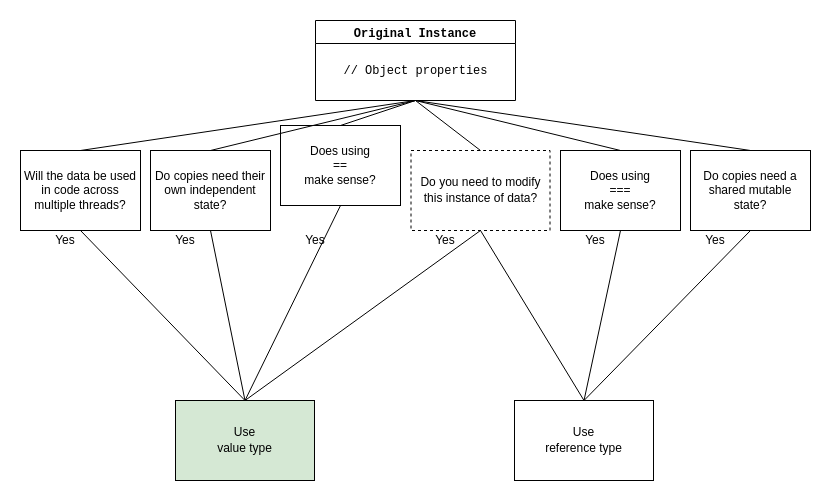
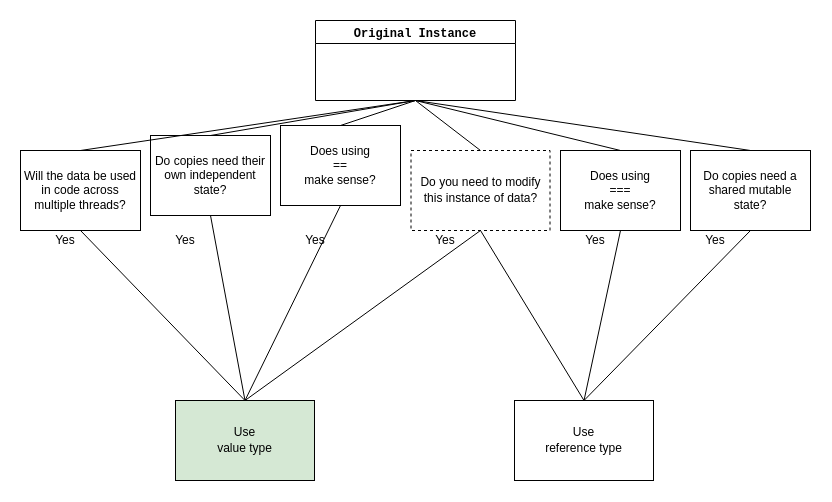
- <mxCell id="3" value="&lt;font face=&quot;Courier New&quot;&gt;// Object properties&lt;/font&gt;" style="text;html=1;align=center;verticalAlign=middle;resizable=0;points=[];autosize=1;strokeColor=none;" vertex="1" parent="2"><mxGeometry x="10" y="40" width="180" height="20" as="geometry" /></mxCell>
- <mxCell id="10" value="Do copies need their own independent state?" style="rounded=0;whiteSpace=wrap;html=1;fontFamily=Helvetica;" vertex="1" parent="1"><mxGeometry x="150" y="150" width="120" height="80" as="geometry" /></mxCell>
+ <mxCell id="10" value="Do copies need their own independent state?" style="rounded=0;whiteSpace=wrap;html=1;fontFamily=Helvetica;" vertex="1" parent="1"><mxGeometry x="150" y="135" width="120" height="80" as="geometry" /></mxCell>
